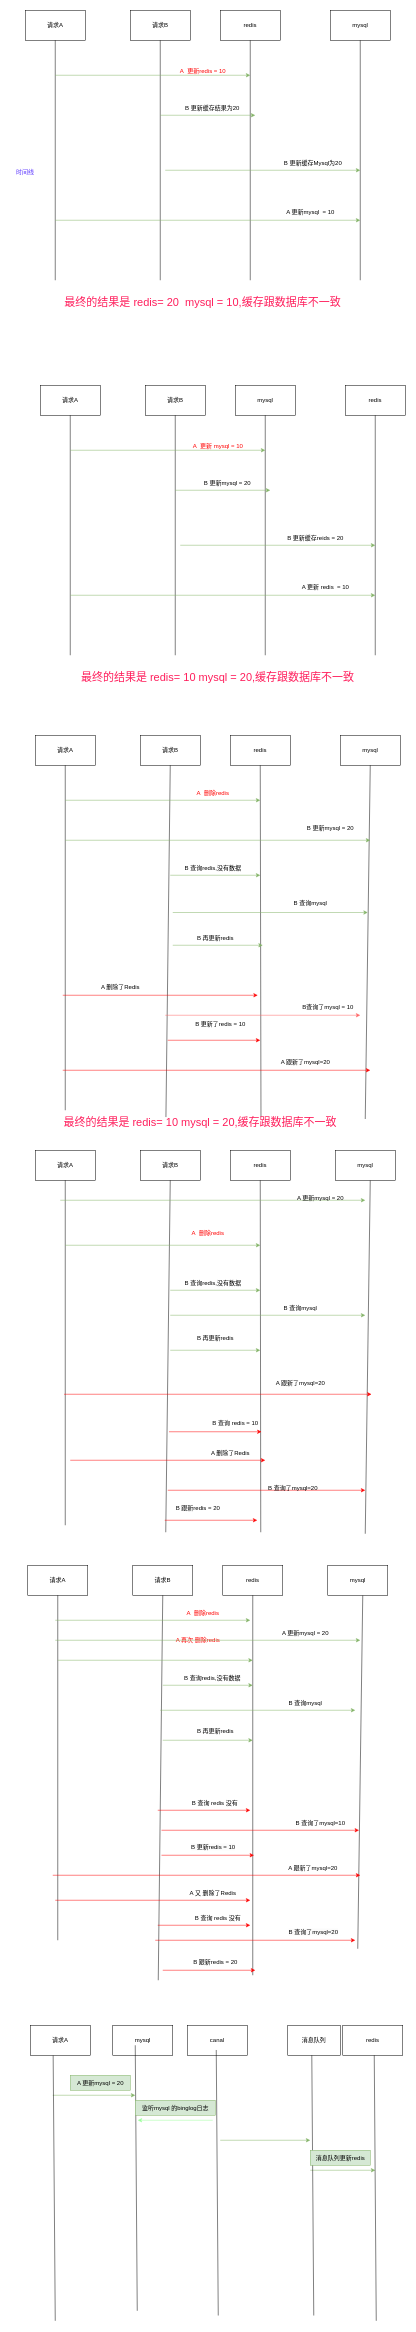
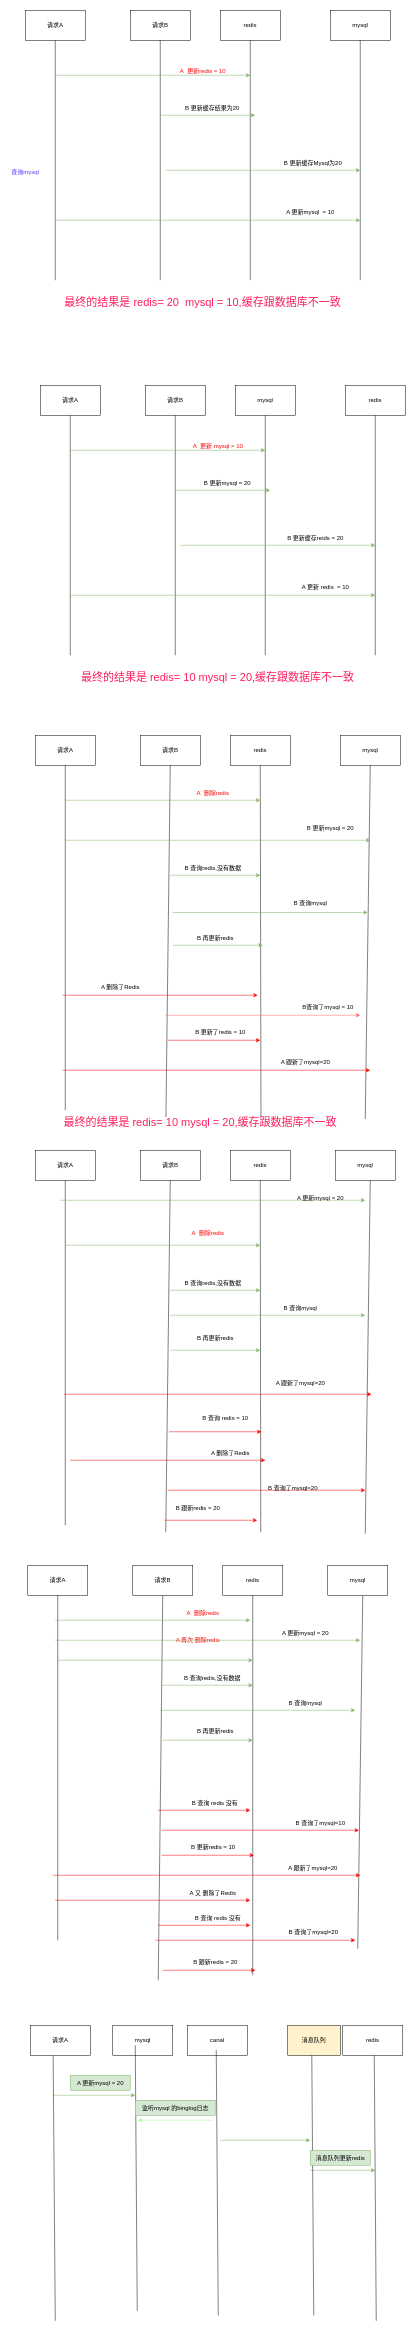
- <mxCell id="19" value="&lt;font style=&quot;color: rgb(90, 52, 255);&quot;&gt;时间线&lt;/font&gt;" style="text;html=1;align=center;verticalAlign=middle;whiteSpace=wrap;rounded=0;" vertex="1" parent="1"><mxGeometry x="20" y="138" width="60" height="412" as="geometry" /></mxCell>
+ <mxCell id="19" value="&lt;font style=&quot;color: rgb(90, 52, 255);&quot;&gt;查询mysql&lt;/font&gt;" style="text;html=1;align=center;verticalAlign=middle;whiteSpace=wrap;rounded=0;" vertex="1" parent="1"><mxGeometry x="20" y="138" width="60" height="412" as="geometry" /></mxCell>
- <mxCell id="61" value="B 更新了redis = 10" style="text;html=1;align=center;verticalAlign=middle;resizable=0;points=[];autosize=1;strokeColor=none;fillColor=none;" vertex="1" parent="1"><mxGeometry x="380" y="2033" width="120" height="30" as="geometry" /></mxCell>
+ <mxCell id="61" value="B 更新了redis = 10" style="text;html=1;align=center;verticalAlign=middle;resizable=0;points=[];autosize=1;strokeColor=none;fillColor=none;" vertex="1" parent="1"><mxGeometry x="380" y="2048" width="120" height="30" as="geometry" /></mxCell>
- <mxCell id="84" value="B 查询 redis = 10" style="text;html=1;align=center;verticalAlign=middle;resizable=0;points=[];autosize=1;strokeColor=none;fillColor=none;" vertex="1" parent="1"><mxGeometry x="410" y="2830" width="120" height="30" as="geometry" /></mxCell>
+ <mxCell id="84" value="B 查询 redis = 10" style="text;html=1;align=center;verticalAlign=middle;resizable=0;points=[];autosize=1;strokeColor=none;fillColor=none;" vertex="1" parent="1"><mxGeometry x="390" y="2820" width="120" height="30" as="geometry" /></mxCell>
- <mxCell id="140" value="消息队列" style="rounded=0;whiteSpace=wrap;html=1;" vertex="1" parent="1"><mxGeometry x="575" y="4050" width="105" height="60" as="geometry" /></mxCell>
+ <mxCell id="140" value="消息队列" style="rounded=0;whiteSpace=wrap;html=1;fillColor=#fff2cc;" vertex="1" parent="1"><mxGeometry x="575" y="4050" width="105" height="60" as="geometry" /></mxCell>
